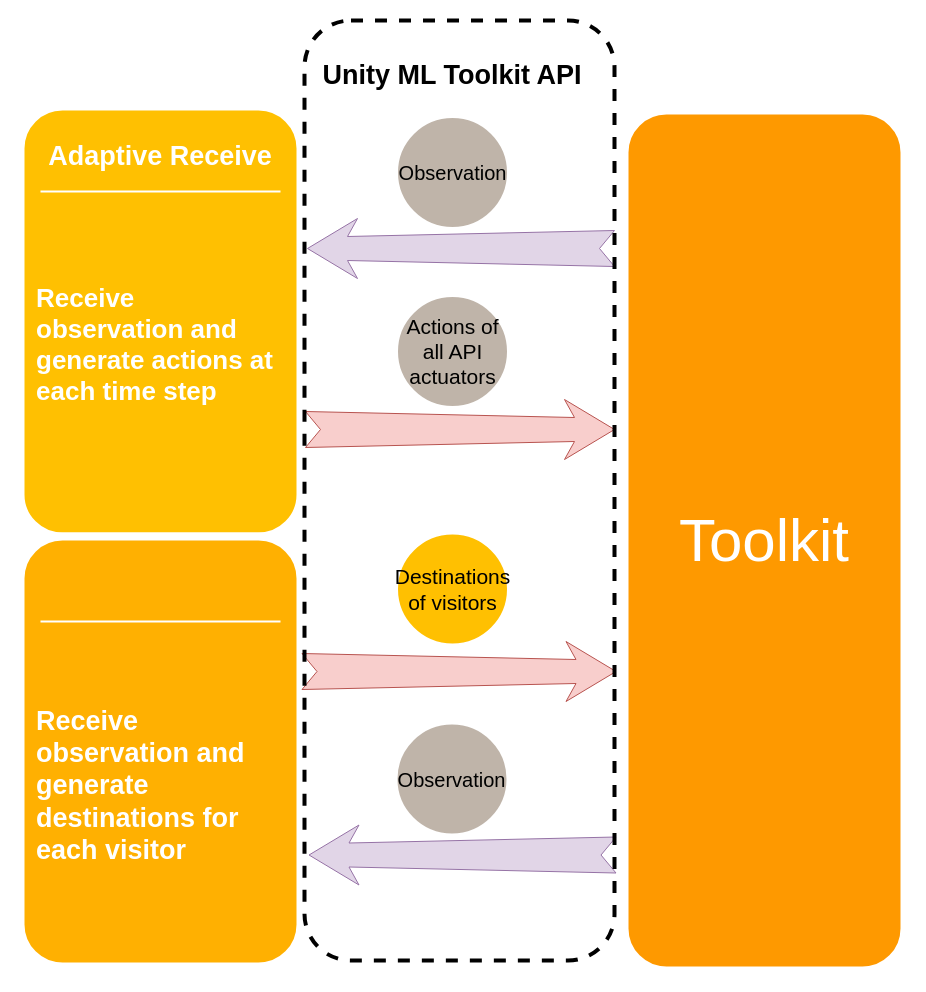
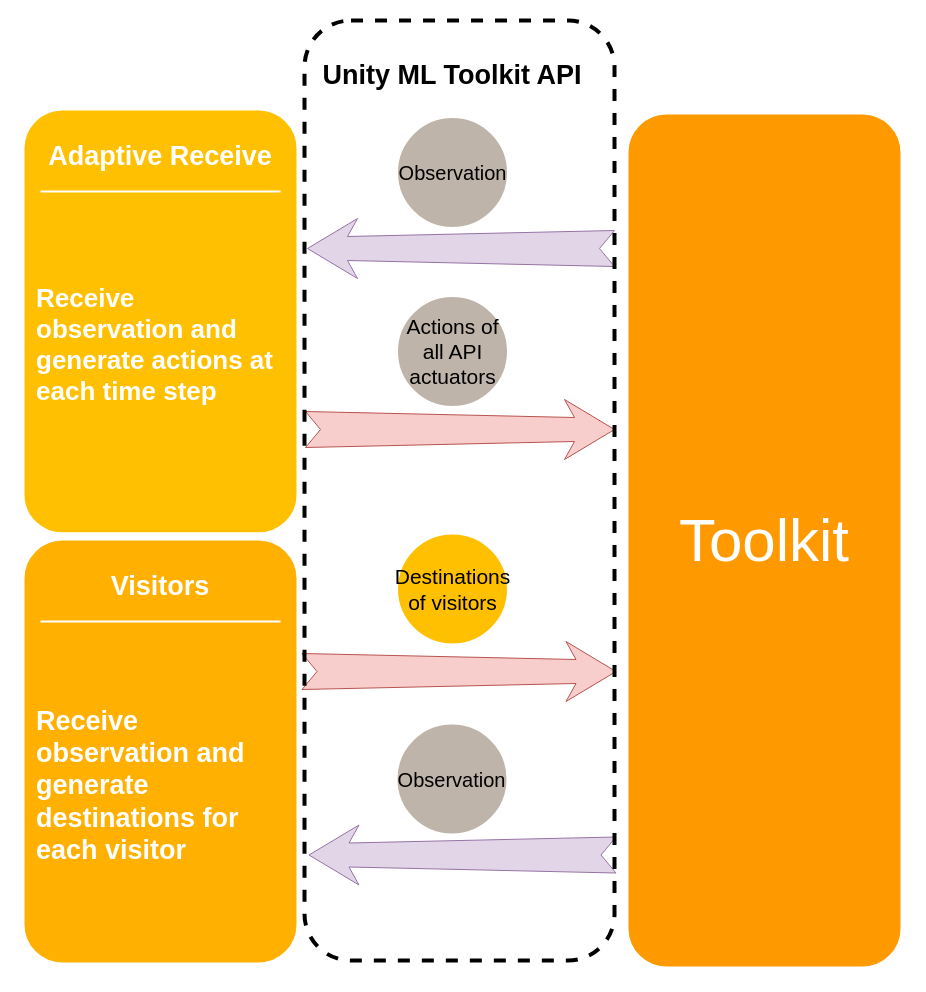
+ <mxCell id="6" value="Visitors" style="text;html=1;strokeColor=none;fillColor=none;align=center;verticalAlign=middle;whiteSpace=wrap;rounded=0;shadow=0;fontSize=27;fontColor=#FFFFFF;fontStyle=1" parent="1" vertex="1"><mxGeometry x="20" y="556" width="280" height="60" as="geometry" /></mxCell>
